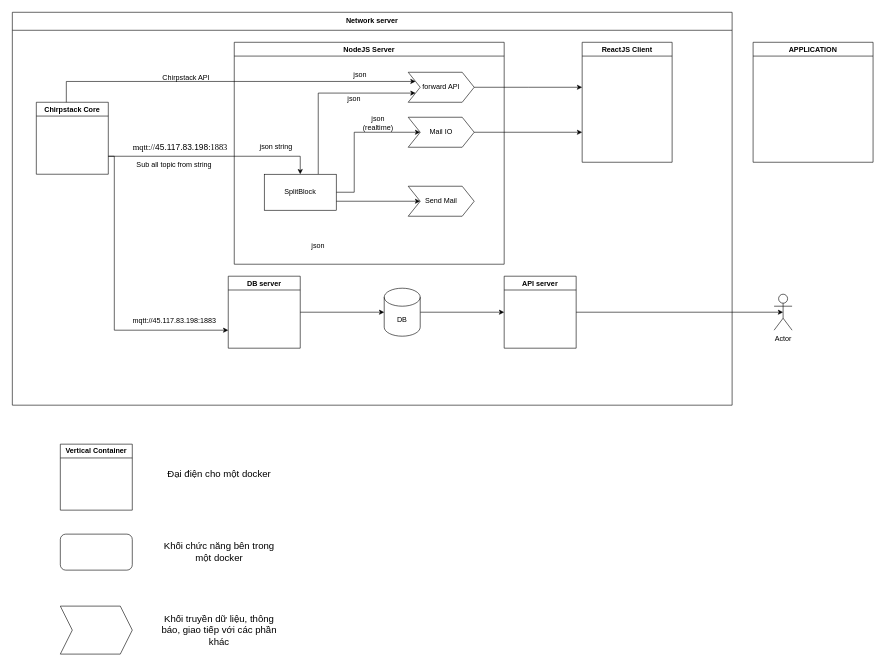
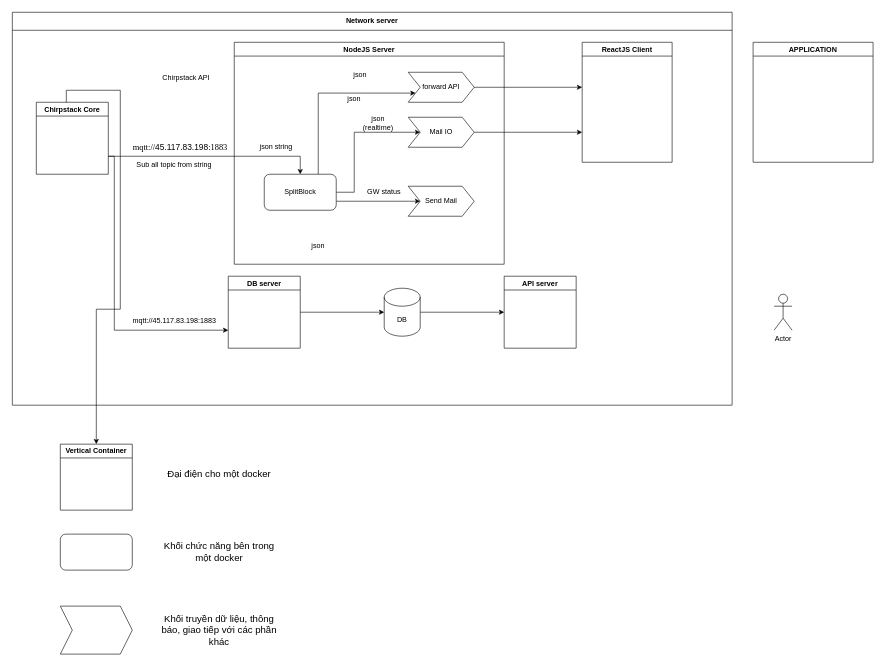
- <mxCell id="28" style="edgeStyle=orthogonalEdgeStyle;rounded=0;orthogonalLoop=1;jettySize=auto;html=1;exitX=0;exitY=0;exitDx=50;exitDy=0;exitPerimeter=0;entryX=0;entryY=0.25;entryDx=0;entryDy=0;" parent="2" source="27" target="5" edge="1"><mxGeometry relative="1" as="geometry"><mxPoint x="100" y="145" as="sourcePoint" /></mxGeometry></mxCell>
+ <mxCell id="28" style="edgeStyle=orthogonalEdgeStyle;rounded=0;orthogonalLoop=1;jettySize=auto;html=1;exitX=0;exitY=0;exitDx=50;exitDy=0;exitPerimeter=0;" parent="2" source="27" target="36" edge="1"><mxGeometry relative="1" as="geometry"><mxPoint x="100" y="145" as="sourcePoint" /></mxGeometry></mxCell>
- <mxCell id="9" value="SplitBlock" style="whiteSpace=wrap;html=1;rounded=0;" parent="3" vertex="1"><mxGeometry x="50" y="220" width="120" height="60" as="geometry" /></mxCell>
+ <mxCell id="9" value="SplitBlock" style="rounded=1;whiteSpace=wrap;html=1;" parent="3" vertex="1"><mxGeometry x="50" y="220" width="120" height="60" as="geometry" /></mxCell>
+ <mxCell id="13" value="GW status" style="text;html=1;strokeColor=none;fillColor=none;align=center;verticalAlign=middle;whiteSpace=wrap;rounded=0;" parent="3" vertex="1"><mxGeometry x="220" y="235" width="60" height="30" as="geometry" /></mxCell>
- <mxCell id="34" style="edgeStyle=orthogonalEdgeStyle;rounded=0;orthogonalLoop=1;jettySize=auto;html=1;exitX=1;exitY=0.5;exitDx=0;exitDy=0;entryX=0.5;entryY=0.5;entryDx=0;entryDy=0;entryPerimeter=0;" edge="1" parent="1" source="22" target="35"><mxGeometry relative="1" as="geometry"><mxPoint x="1285" y="520.517" as="targetPoint" /></mxGeometry></mxCell>
